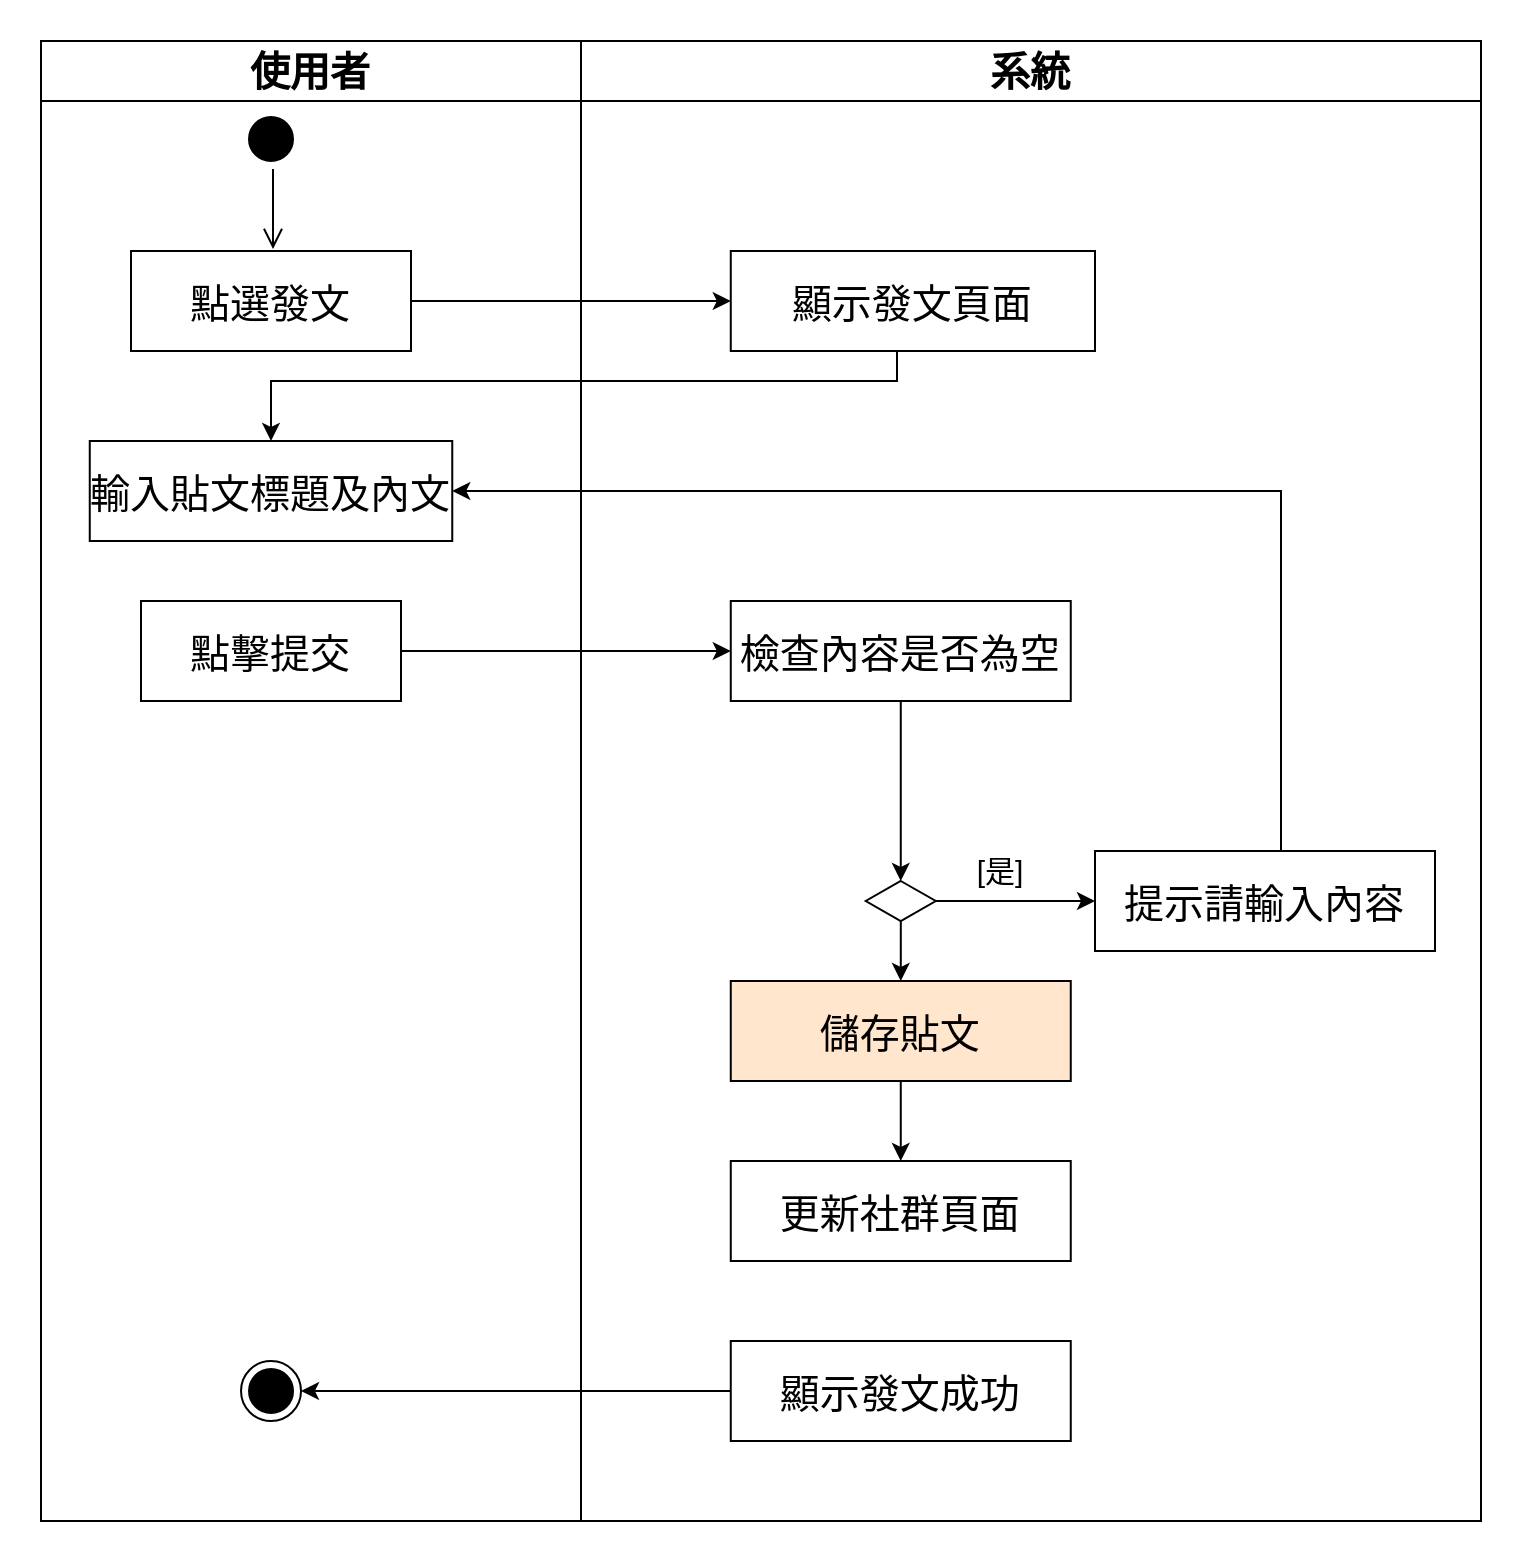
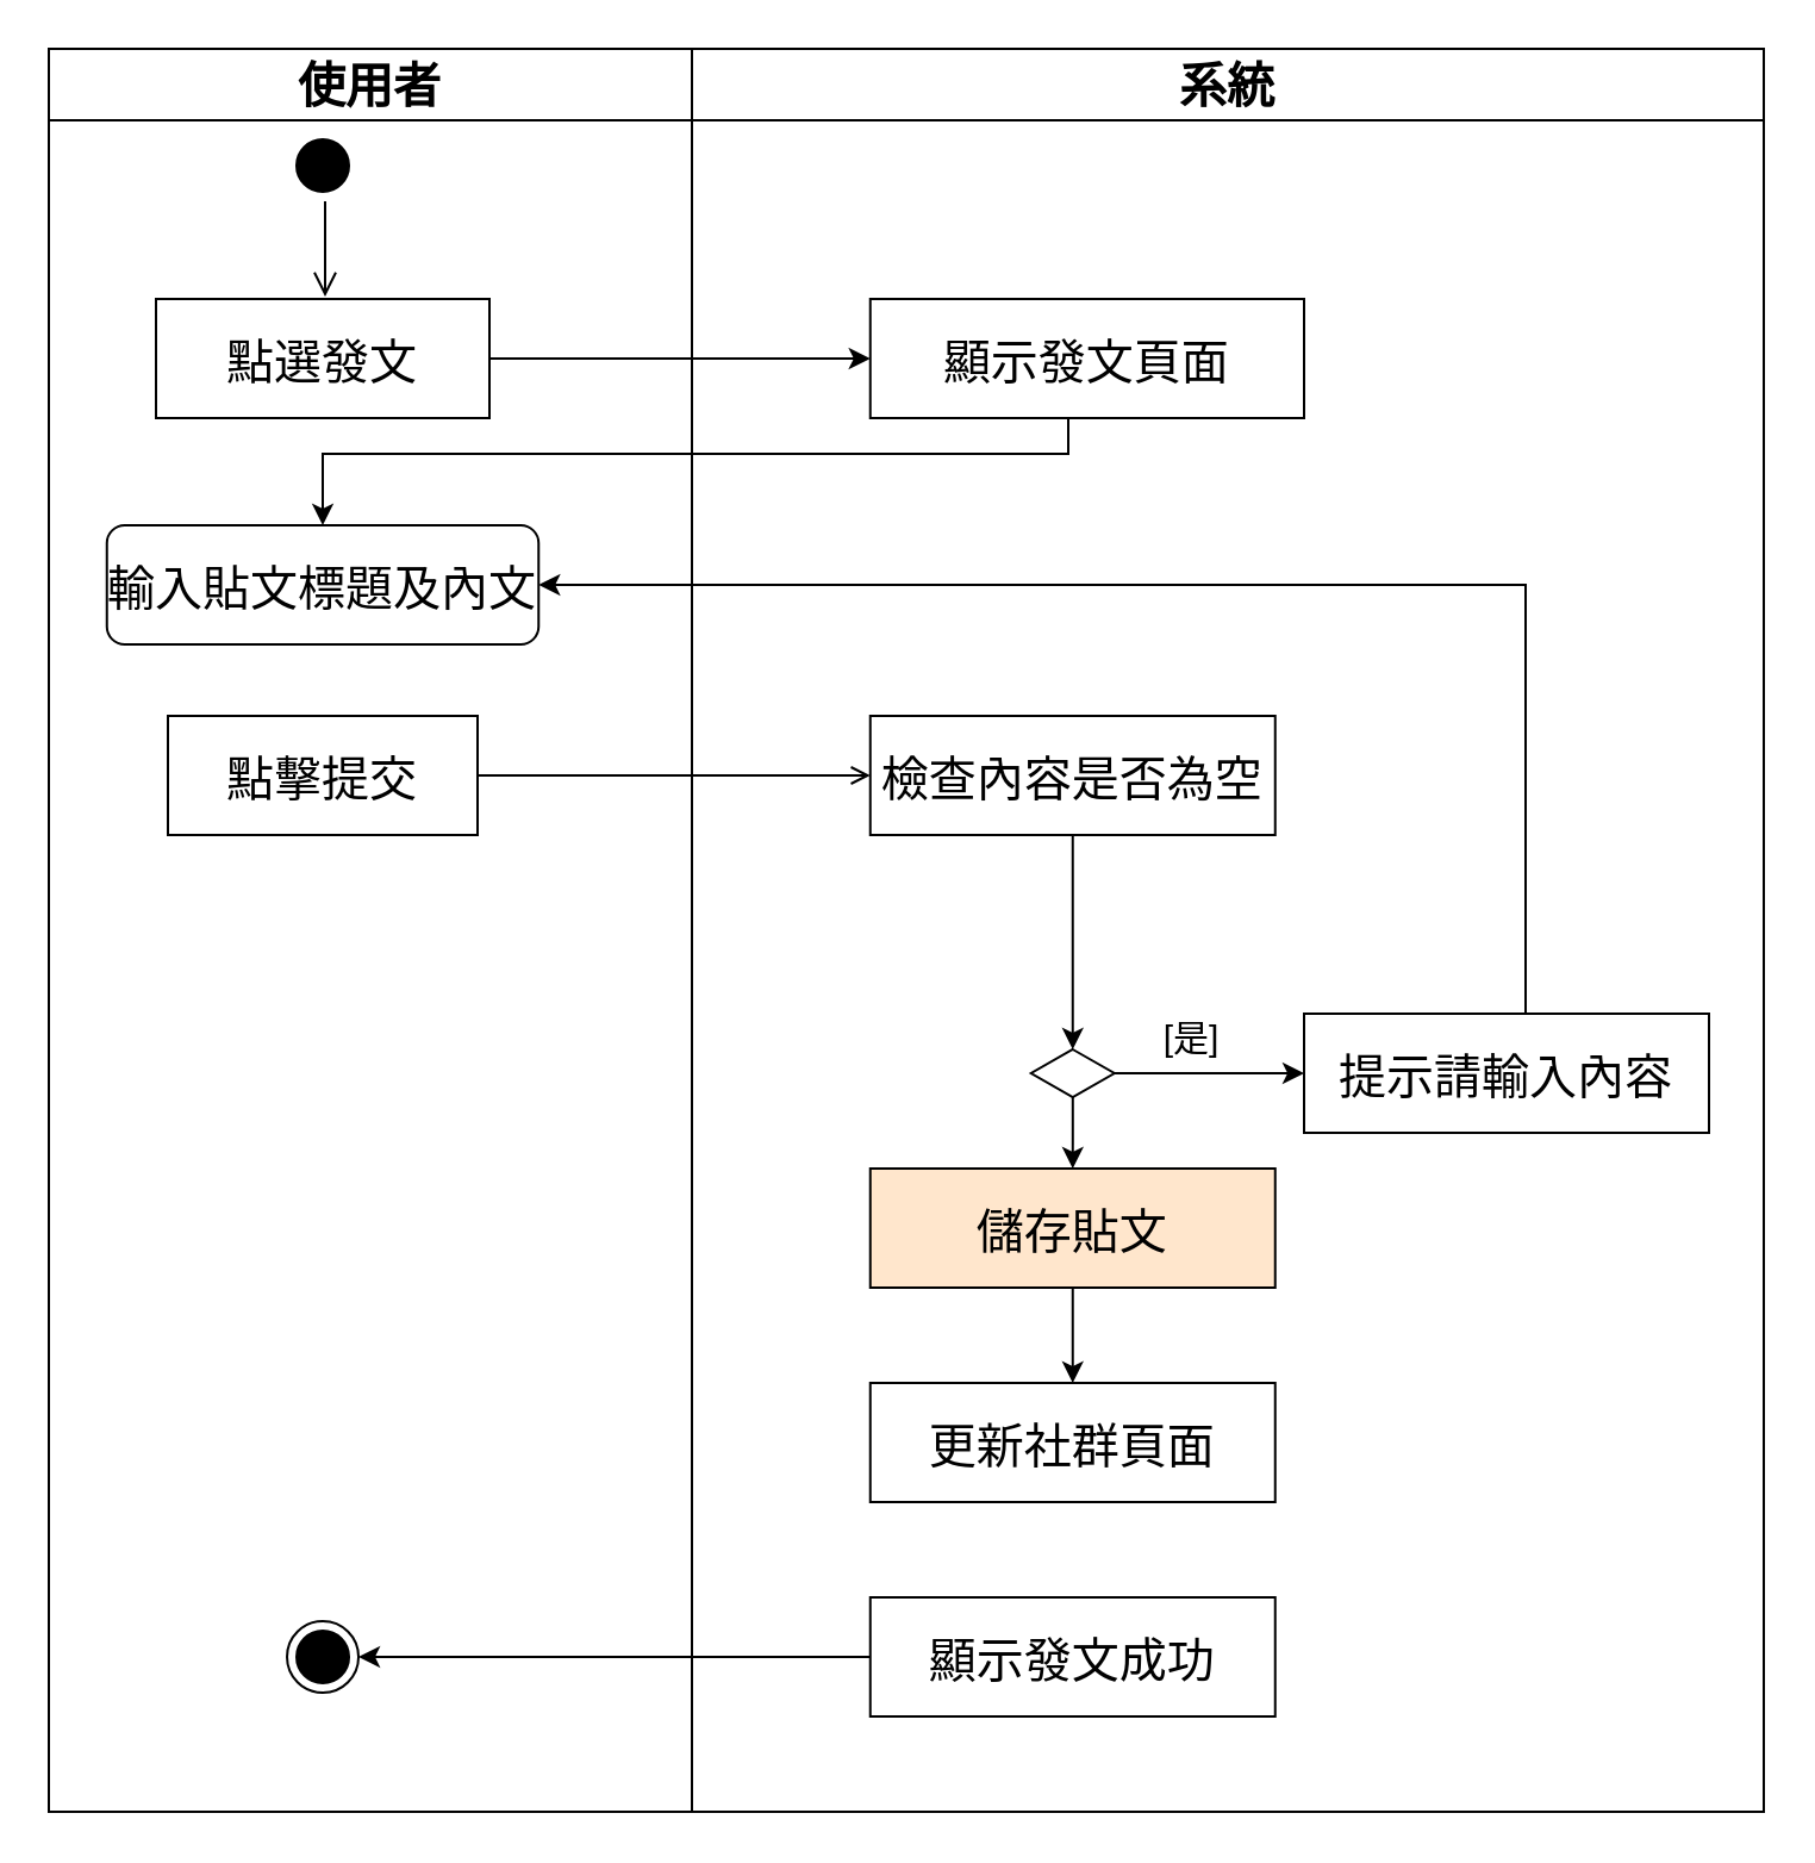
- <mxCell id="8" value="輸入貼文標題及內文" style="fontSize=20;" vertex="1" parent="5"><mxGeometry x="24.38" y="200" width="181.25" height="50" as="geometry" /></mxCell>
+ <mxCell id="8" value="輸入貼文標題及內文" style="fontSize=20;rounded=1;" vertex="1" parent="5"><mxGeometry x="24.38" y="200" width="181.25" height="50" as="geometry" /></mxCell>
- <mxCell id="25" style="edgeStyle=orthogonalEdgeStyle;rounded=0;orthogonalLoop=1;jettySize=auto;html=1;entryX=0;entryY=0.5;entryDx=0;entryDy=0;" edge="1" parent="1" source="9" target="12"><mxGeometry relative="1" as="geometry" /></mxCell>
+ <mxCell id="25" style="edgeStyle=orthogonalEdgeStyle;rounded=0;orthogonalLoop=1;jettySize=auto;html=1;entryX=0;entryY=0.5;entryDx=0;entryDy=0;endArrow=open;" edge="1" parent="1" source="9" target="12"><mxGeometry relative="1" as="geometry" /></mxCell>
